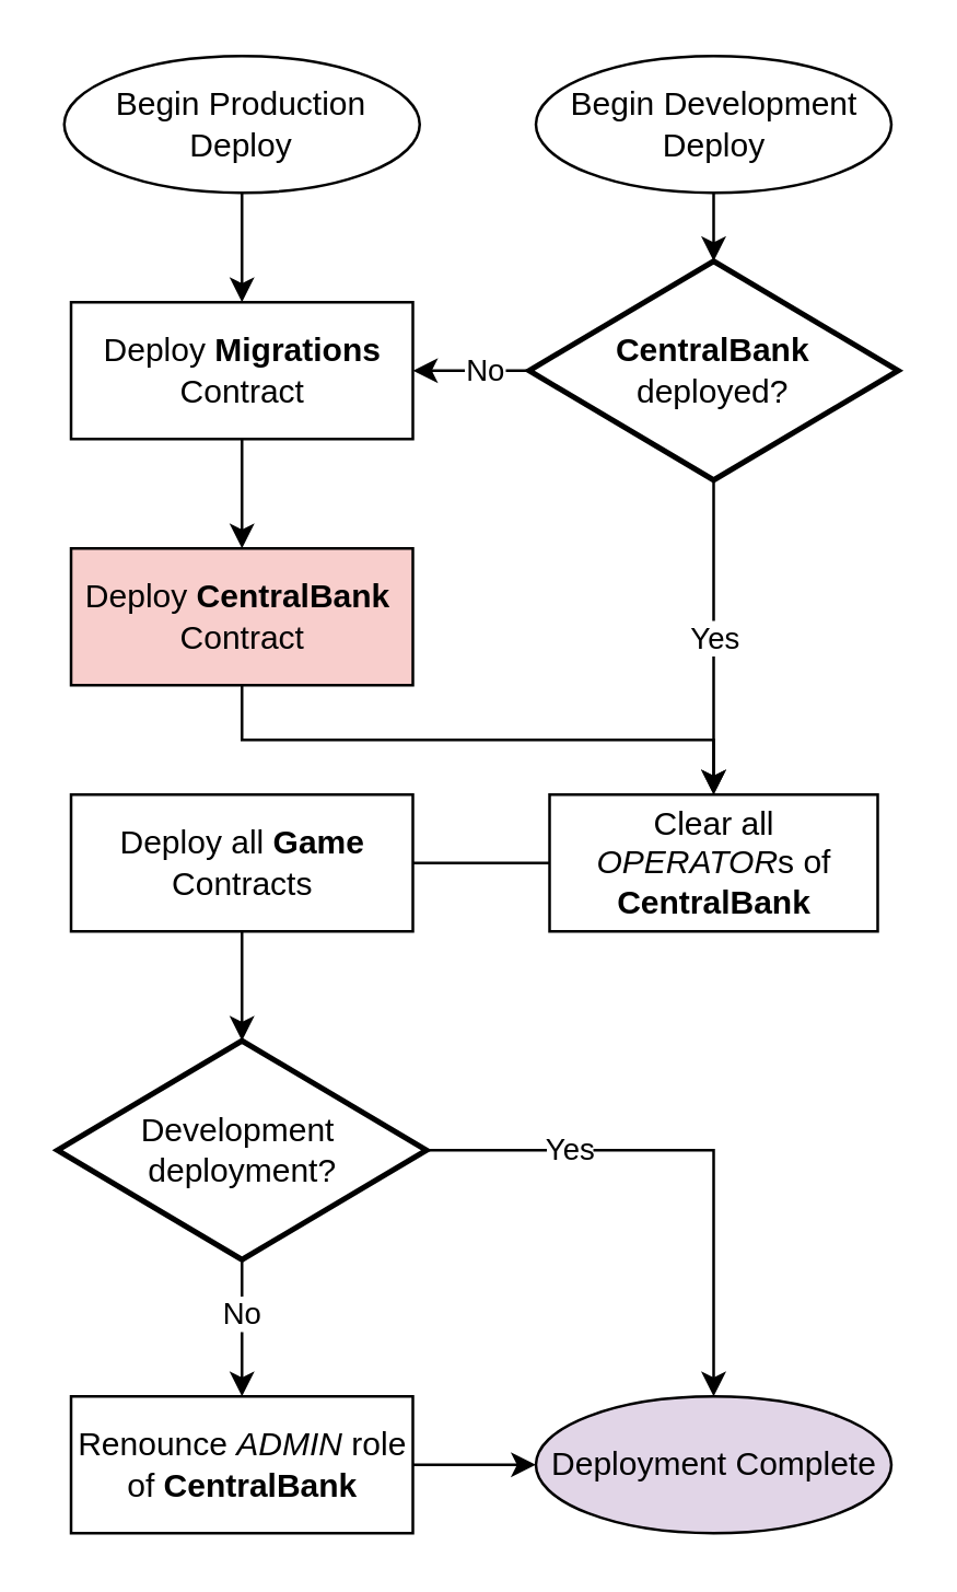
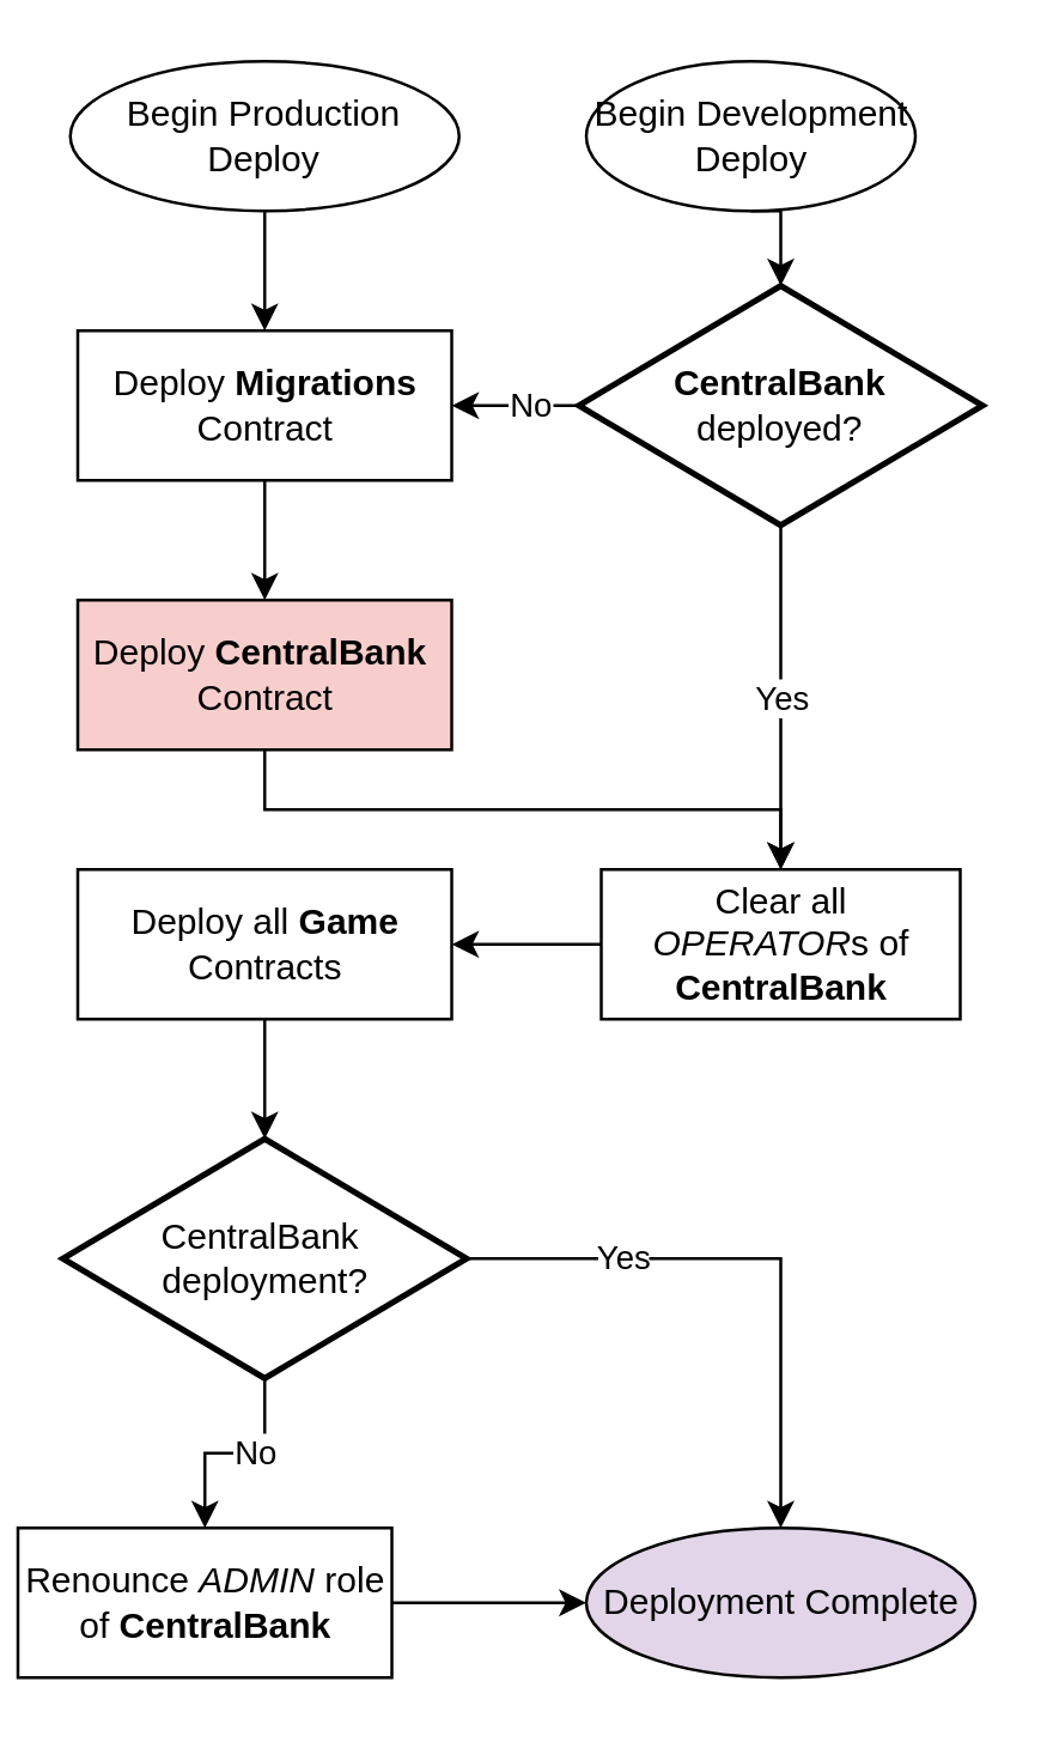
- <mxCell id="9" value="Begin Development Deploy" style="ellipse;whiteSpace=wrap;html=1;" vertex="1" parent="1"><mxGeometry x="195.5" y="20" width="130" height="50" as="geometry" /></mxCell>
+ <mxCell id="9" value="Begin Development Deploy" style="ellipse;whiteSpace=wrap;html=1;" vertex="1" parent="1"><mxGeometry x="195.5" y="20" width="110" height="50" as="geometry" /></mxCell>
- <mxCell id="13" style="edgeStyle=orthogonalEdgeStyle;rounded=0;orthogonalLoop=1;jettySize=auto;html=1;exitX=0;exitY=0.5;exitDx=0;exitDy=0;entryX=1;entryY=0.5;entryDx=0;entryDy=0;endArrow=none;" edge="1" parent="1" source="14" target="16"><mxGeometry relative="1" as="geometry" /></mxCell>
+ <mxCell id="13" style="edgeStyle=orthogonalEdgeStyle;rounded=0;orthogonalLoop=1;jettySize=auto;html=1;exitX=0;exitY=0.5;exitDx=0;exitDy=0;entryX=1;entryY=0.5;entryDx=0;entryDy=0;" edge="1" parent="1" source="14" target="16"><mxGeometry relative="1" as="geometry" /></mxCell>
- <mxCell id="19" value="Development&amp;nbsp;&lt;br&gt;deployment?" style="strokeWidth=2;html=1;shape=mxgraph.flowchart.decision;whiteSpace=wrap;" vertex="1" parent="1"><mxGeometry x="20.5" y="380" width="135" height="80" as="geometry" /></mxCell>
+ <mxCell id="19" value="CentralBank&amp;nbsp;&lt;br&gt;deployment?" style="strokeWidth=2;html=1;shape=mxgraph.flowchart.decision;whiteSpace=wrap;" vertex="1" parent="1"><mxGeometry x="20.5" y="380" width="135" height="80" as="geometry" /></mxCell>
- <mxCell id="21" value="Renounce &lt;i&gt;ADMIN &lt;/i&gt;role of &lt;b&gt;CentralBank&lt;/b&gt;" style="rounded=0;whiteSpace=wrap;html=1;" vertex="1" parent="1"><mxGeometry x="25.5" y="510" width="125" height="50" as="geometry" /></mxCell>
+ <mxCell id="21" value="Renounce &lt;i&gt;ADMIN &lt;/i&gt;role of &lt;b&gt;CentralBank&lt;/b&gt;" style="rounded=0;whiteSpace=wrap;html=1;" vertex="1" parent="1"><mxGeometry x="5.5" y="510" width="125" height="50" as="geometry" /></mxCell>
